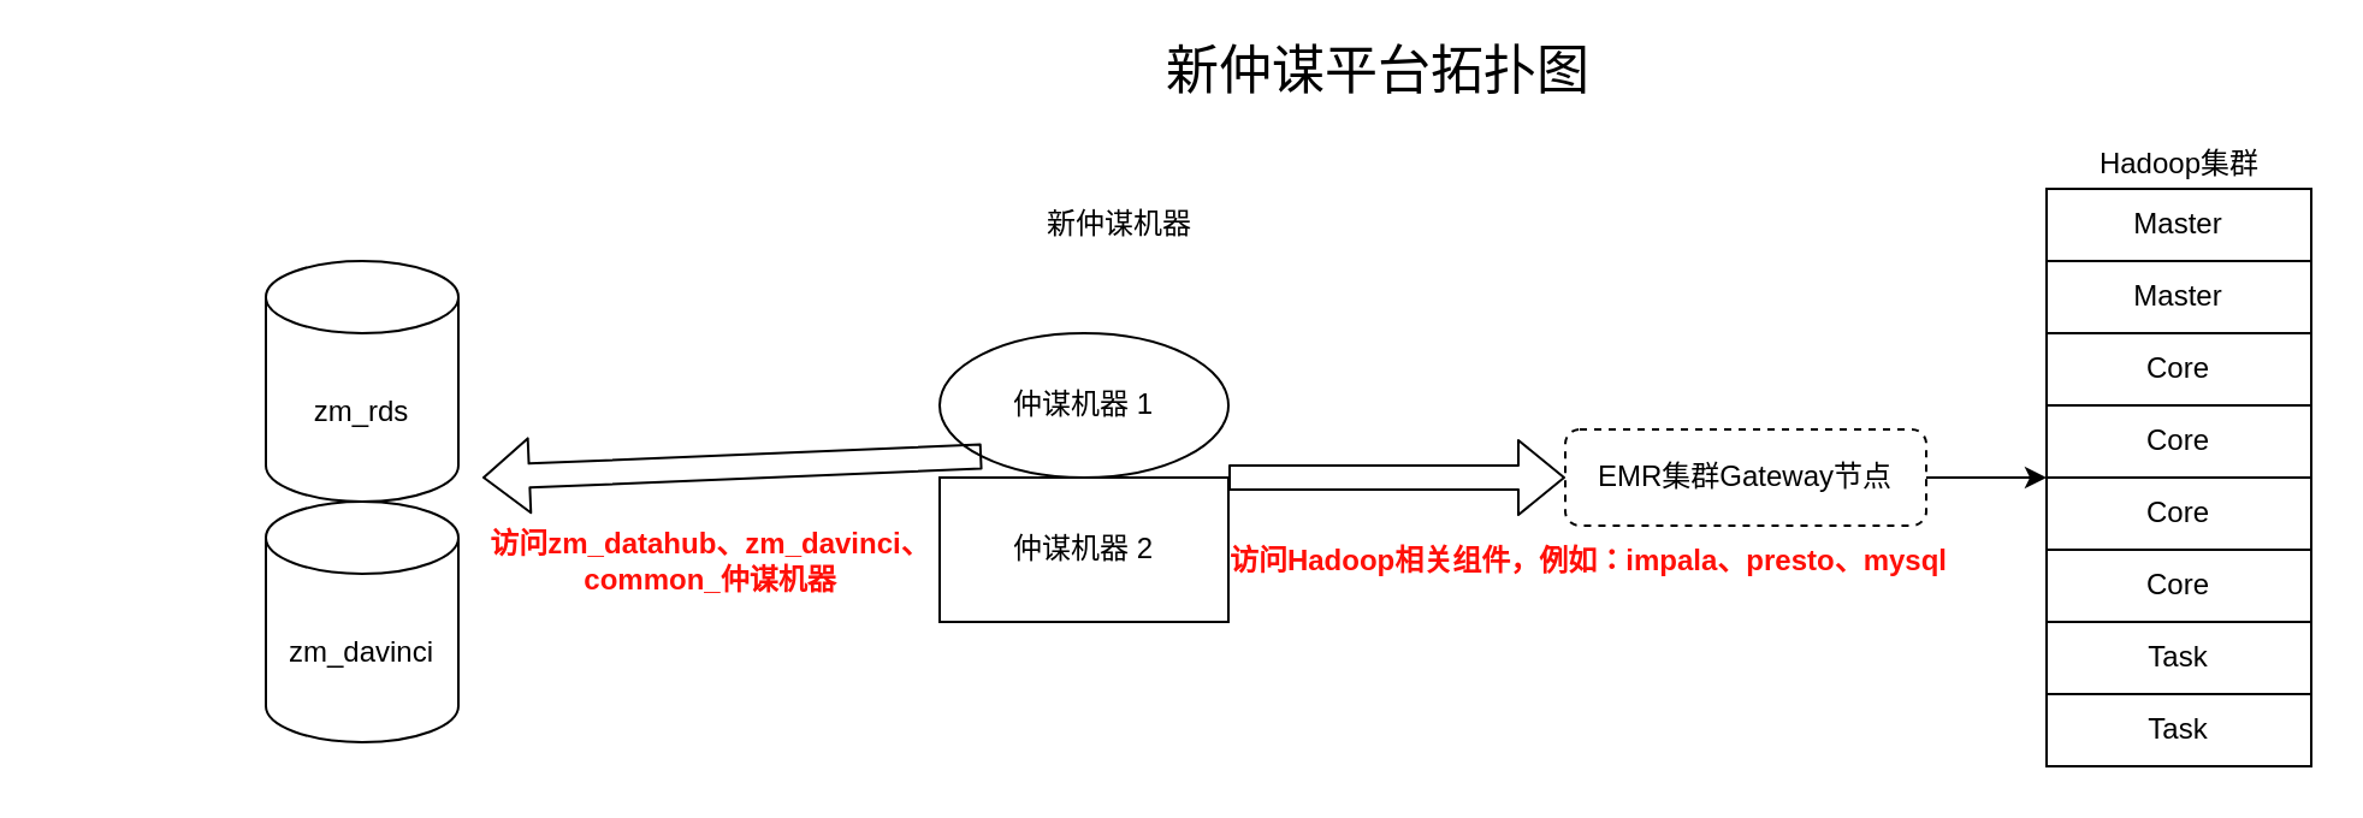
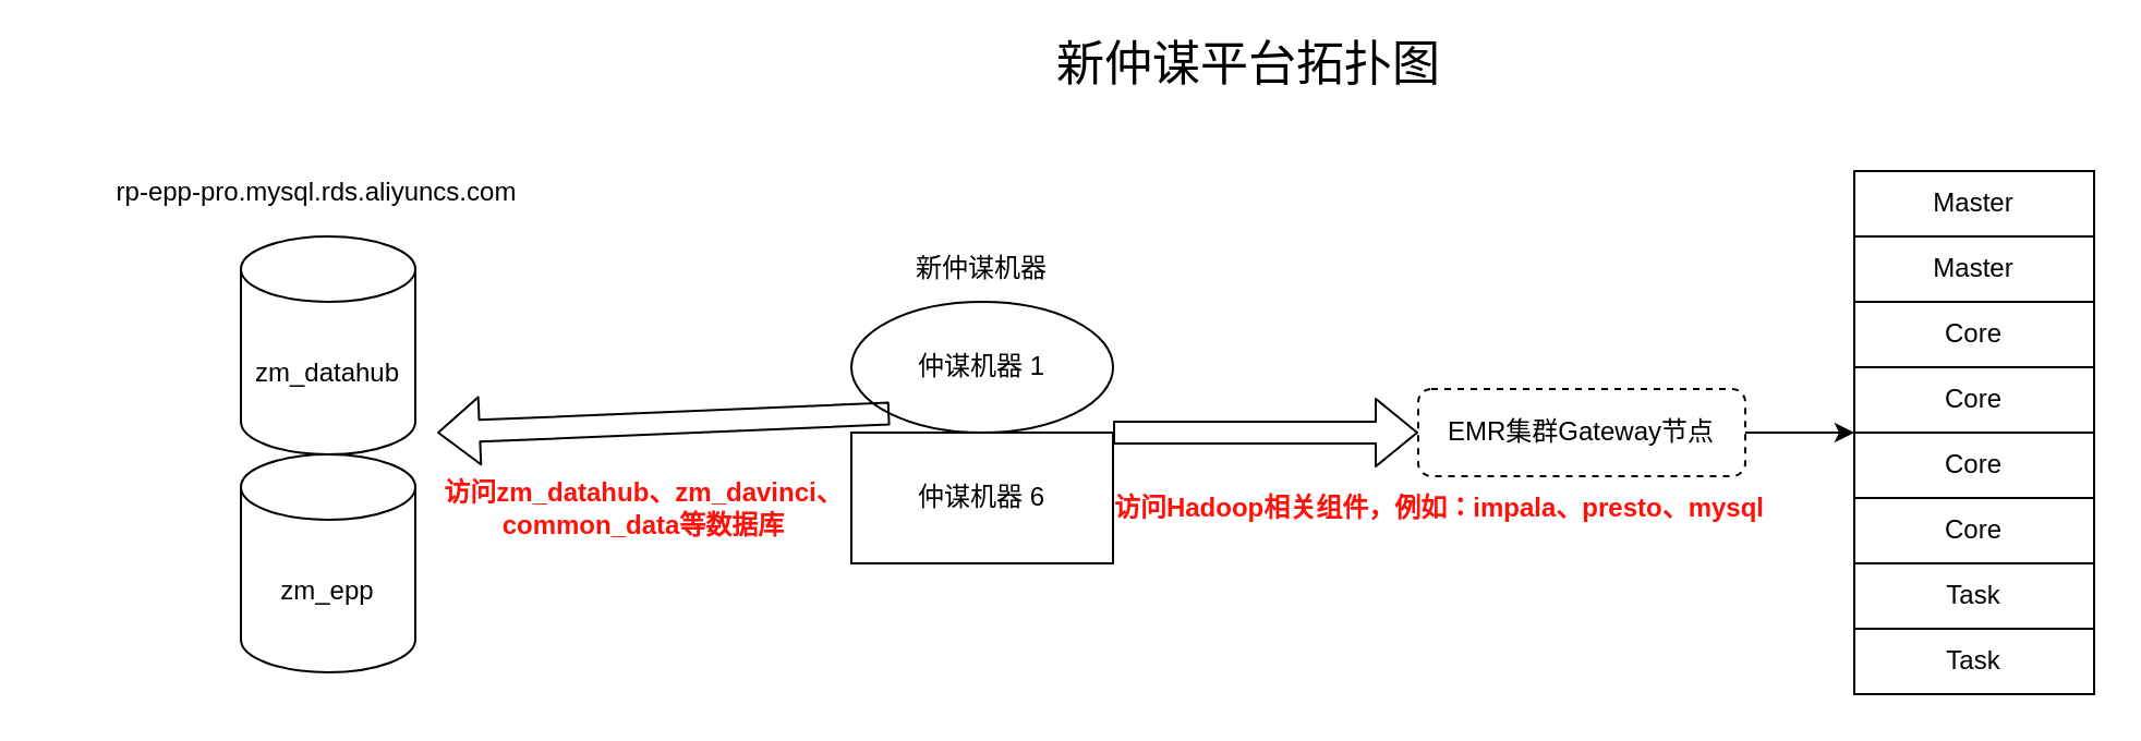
- <mxCell id="12" value="Hadoop集群" style="text;html=1;strokeColor=none;fillColor=none;align=center;verticalAlign=middle;whiteSpace=wrap;rounded=0;" vertex="1" parent="3"><mxGeometry x="17.5" width="75" height="20" as="geometry" /></mxCell>
+ <mxCell id="18" value="rp-epp-pro.mysql.rds.aliyuncs.com" style="text;html=1;strokeColor=none;fillColor=none;align=center;verticalAlign=middle;whiteSpace=wrap;rounded=0;" vertex="1" parent="16"><mxGeometry width="250" height="20" as="geometry" /></mxCell>
- <mxCell id="23" value="新仲谋机器" style="text;html=1;strokeColor=none;fillColor=none;align=center;verticalAlign=middle;whiteSpace=wrap;rounded=0;" vertex="1" parent="1"><mxGeometry x="425" y="83" width="80" height="20" as="geometry" /></mxCell>
+ <mxCell id="23" value="新仲谋机器" style="text;html=1;strokeColor=none;fillColor=none;align=center;verticalAlign=middle;whiteSpace=wrap;rounded=0;" vertex="1" parent="1"><mxGeometry x="410" y="113" width="80" height="20" as="geometry" /></mxCell>
- <mxCell id="17" value="zm_rds" style="shape=cylinder3;whiteSpace=wrap;html=1;boundedLbl=1;backgroundOutline=1;size=15;" vertex="1" parent="16"><mxGeometry x="90" y="30" width="80" height="100" as="geometry" /></mxCell>
+ <mxCell id="17" value="zm_datahub" style="shape=cylinder3;whiteSpace=wrap;html=1;boundedLbl=1;backgroundOutline=1;size=15;" vertex="1" parent="16"><mxGeometry x="90" y="30" width="80" height="100" as="geometry" /></mxCell>
- <mxCell id="15" value="&lt;span&gt;仲谋机器 2&lt;/span&gt;" style="rounded=0;whiteSpace=wrap;html=1;" vertex="1" parent="13"><mxGeometry y="60" width="120" height="60" as="geometry" /></mxCell>
+ <mxCell id="15" value="&lt;span&gt;仲谋机器 6&lt;/span&gt;" style="rounded=0;whiteSpace=wrap;html=1;" vertex="1" parent="13"><mxGeometry y="60" width="120" height="60" as="geometry" /></mxCell>
- <mxCell id="25" value="&lt;font color=&quot;#ff1008&quot;&gt;&lt;b&gt;访问zm_datahub、zm_davinci、common_仲谋机器&lt;/b&gt;&lt;/font&gt;" style="text;html=1;strokeColor=none;fillColor=none;align=center;verticalAlign=middle;whiteSpace=wrap;rounded=0;" vertex="1" parent="1"><mxGeometry x="200" y="218" width="190" height="30" as="geometry" /></mxCell>
+ <mxCell id="25" value="&lt;font color=&quot;#ff1008&quot;&gt;&lt;b&gt;访问zm_datahub、zm_davinci、common_data等数据库&lt;/b&gt;&lt;/font&gt;" style="text;html=1;strokeColor=none;fillColor=none;align=center;verticalAlign=middle;whiteSpace=wrap;rounded=0;" vertex="1" parent="1"><mxGeometry x="200" y="218" width="190" height="30" as="geometry" /></mxCell>
- <mxCell id="19" value="zm_davinci" style="shape=cylinder3;whiteSpace=wrap;html=1;boundedLbl=1;backgroundOutline=1;size=15;" vertex="1" parent="16"><mxGeometry x="90" y="130" width="80" height="100" as="geometry" /></mxCell>
+ <mxCell id="19" value="zm_epp" style="shape=cylinder3;whiteSpace=wrap;html=1;boundedLbl=1;backgroundOutline=1;size=15;" vertex="1" parent="16"><mxGeometry x="90" y="130" width="80" height="100" as="geometry" /></mxCell>
